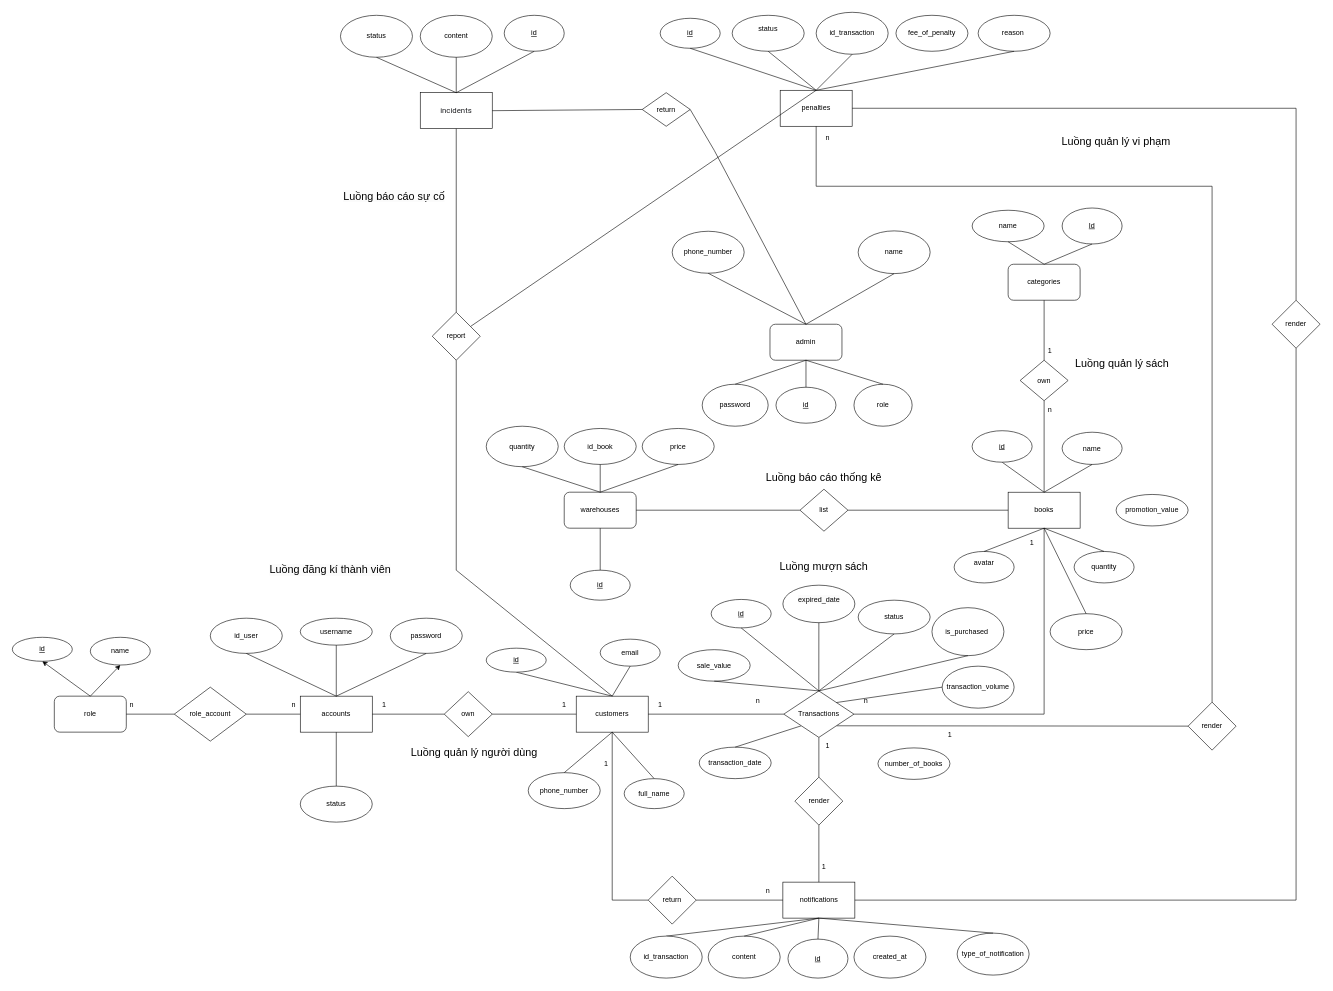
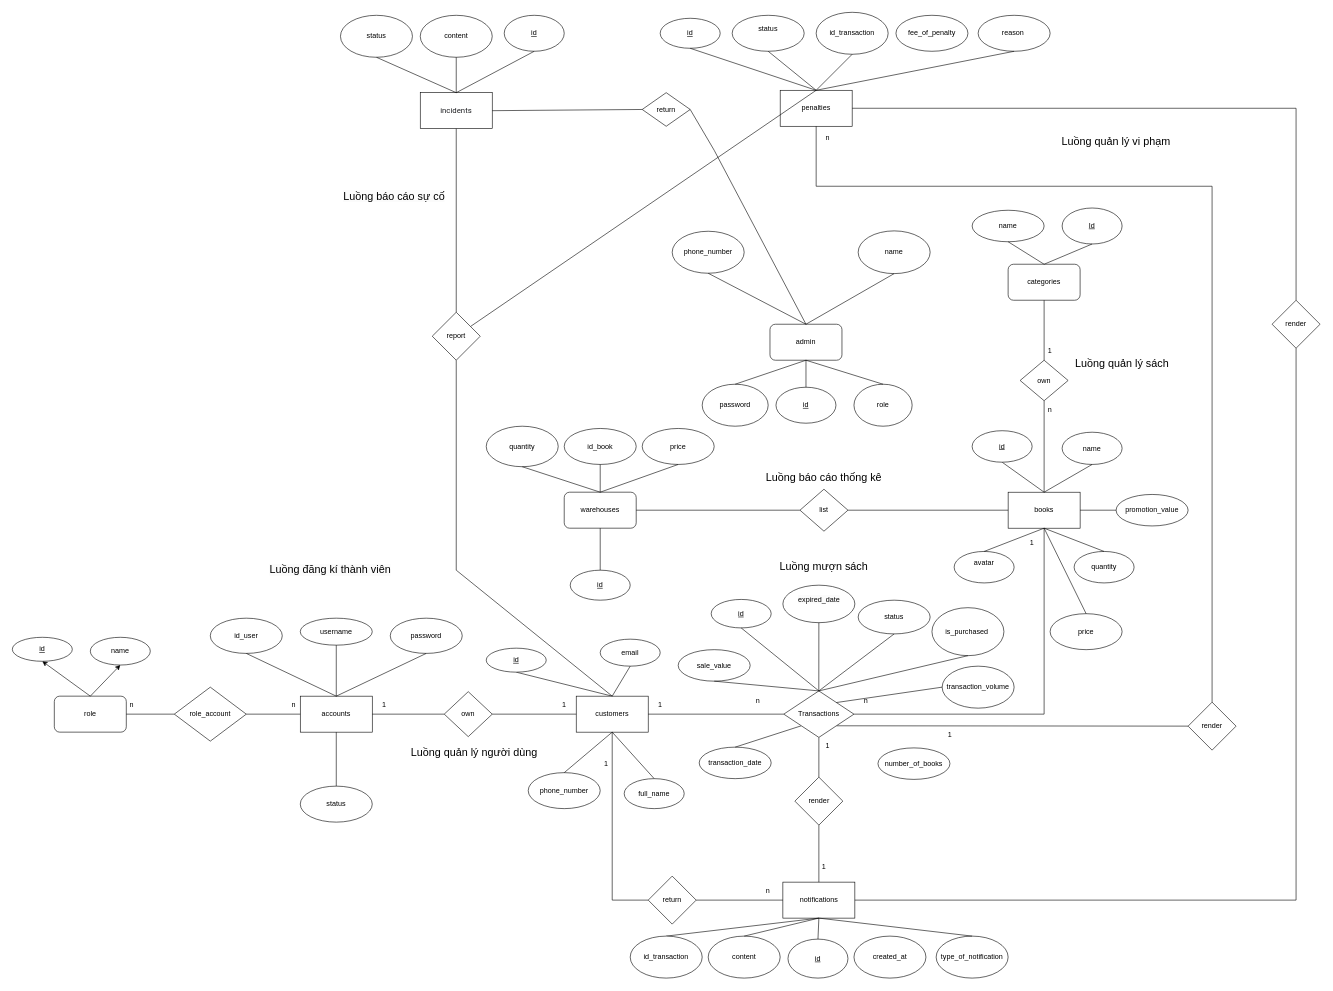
+ <mxCell id="149" value="" style="endArrow=none;html=1;rounded=0;entryX=0;entryY=0.5;entryDx=0;entryDy=0;exitX=1;exitY=0.5;exitDx=0;exitDy=0;" parent="1" source="11" target="148" edge="1"><mxGeometry width="50" height="50" relative="1" as="geometry"><mxPoint x="1750" y="890" as="sourcePoint" /><mxPoint x="1820" y="1033" as="targetPoint" /></mxGeometry></mxCell>
- <mxCell id="90" value="type_of_notification" style="ellipse;whiteSpace=wrap;html=1;" parent="1" vertex="1"><mxGeometry x="1595" y="1555" width="120" height="70" as="geometry" /></mxCell>
+ <mxCell id="90" value="type_of_notification" style="ellipse;whiteSpace=wrap;html=1;" parent="1" vertex="1"><mxGeometry x="1560" y="1560" width="120" height="70" as="geometry" /></mxCell>
